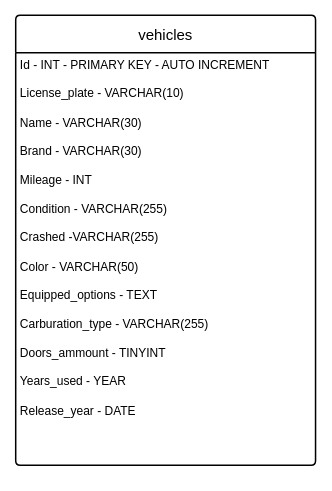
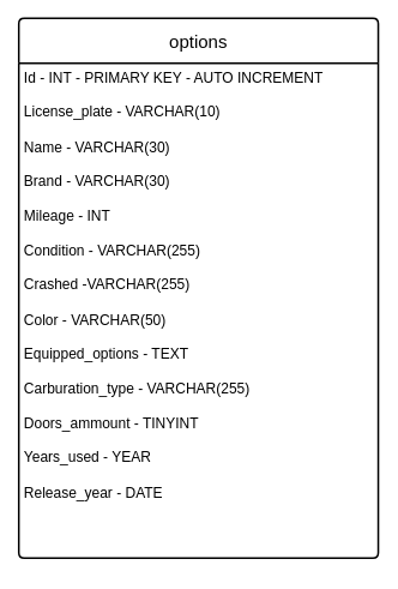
- <mxCell id="2" value="&lt;font style=&quot;font-size: 20px;&quot;&gt;vehicles&lt;/font&gt;" style="swimlane;childLayout=stackLayout;horizontal=1;startSize=50;horizontalStack=0;rounded=1;fontSize=14;fontStyle=0;strokeWidth=2;resizeParent=0;resizeLast=1;shadow=0;dashed=0;align=center;arcSize=4;whiteSpace=wrap;html=1;" vertex="1" parent="1"><mxGeometry x="20" y="20" width="400" height="600" as="geometry" /></mxCell>
+ <mxCell id="2" value="&lt;font style=&quot;font-size: 20px;&quot;&gt;options&lt;/font&gt;" style="swimlane;childLayout=stackLayout;horizontal=1;startSize=50;horizontalStack=0;rounded=1;fontSize=14;fontStyle=0;strokeWidth=2;resizeParent=0;resizeLast=1;shadow=0;dashed=0;align=center;arcSize=4;whiteSpace=wrap;html=1;" vertex="1" parent="1"><mxGeometry x="20" y="20" width="400" height="600" as="geometry" /></mxCell>
